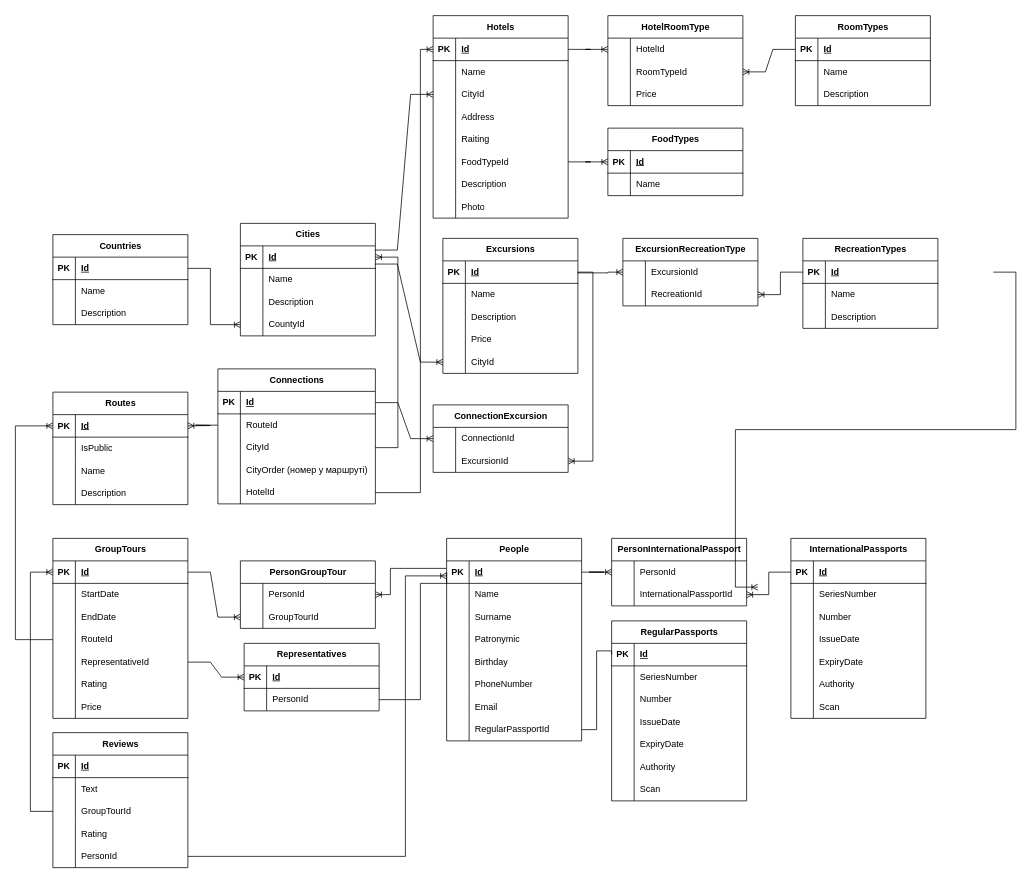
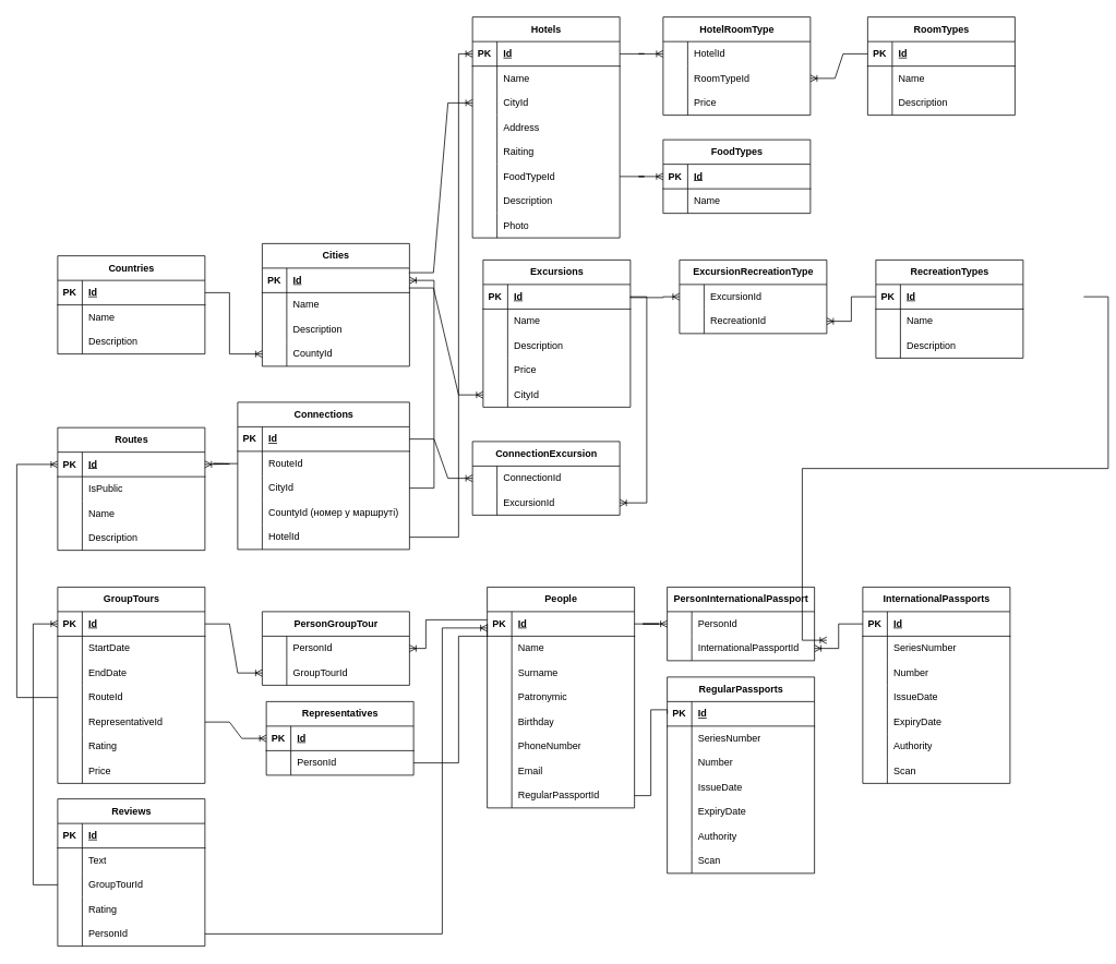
- <mxCell id="202" value="CityOrder (номер у маршруті)" style="shape=partialRectangle;connectable=0;fillColor=none;top=0;left=0;bottom=0;right=0;align=left;spacingLeft=6;overflow=hidden;whiteSpace=wrap;html=1;" parent="200" vertex="1"><mxGeometry x="30" width="180" height="30" as="geometry"><mxRectangle width="180" height="30" as="alternateBounds" /></mxGeometry></mxCell>
+ <mxCell id="202" value="CountyId (номер у маршруті)" style="shape=partialRectangle;connectable=0;fillColor=none;top=0;left=0;bottom=0;right=0;align=left;spacingLeft=6;overflow=hidden;whiteSpace=wrap;html=1;" parent="200" vertex="1"><mxGeometry x="30" width="180" height="30" as="geometry"><mxRectangle width="180" height="30" as="alternateBounds" /></mxGeometry></mxCell>
